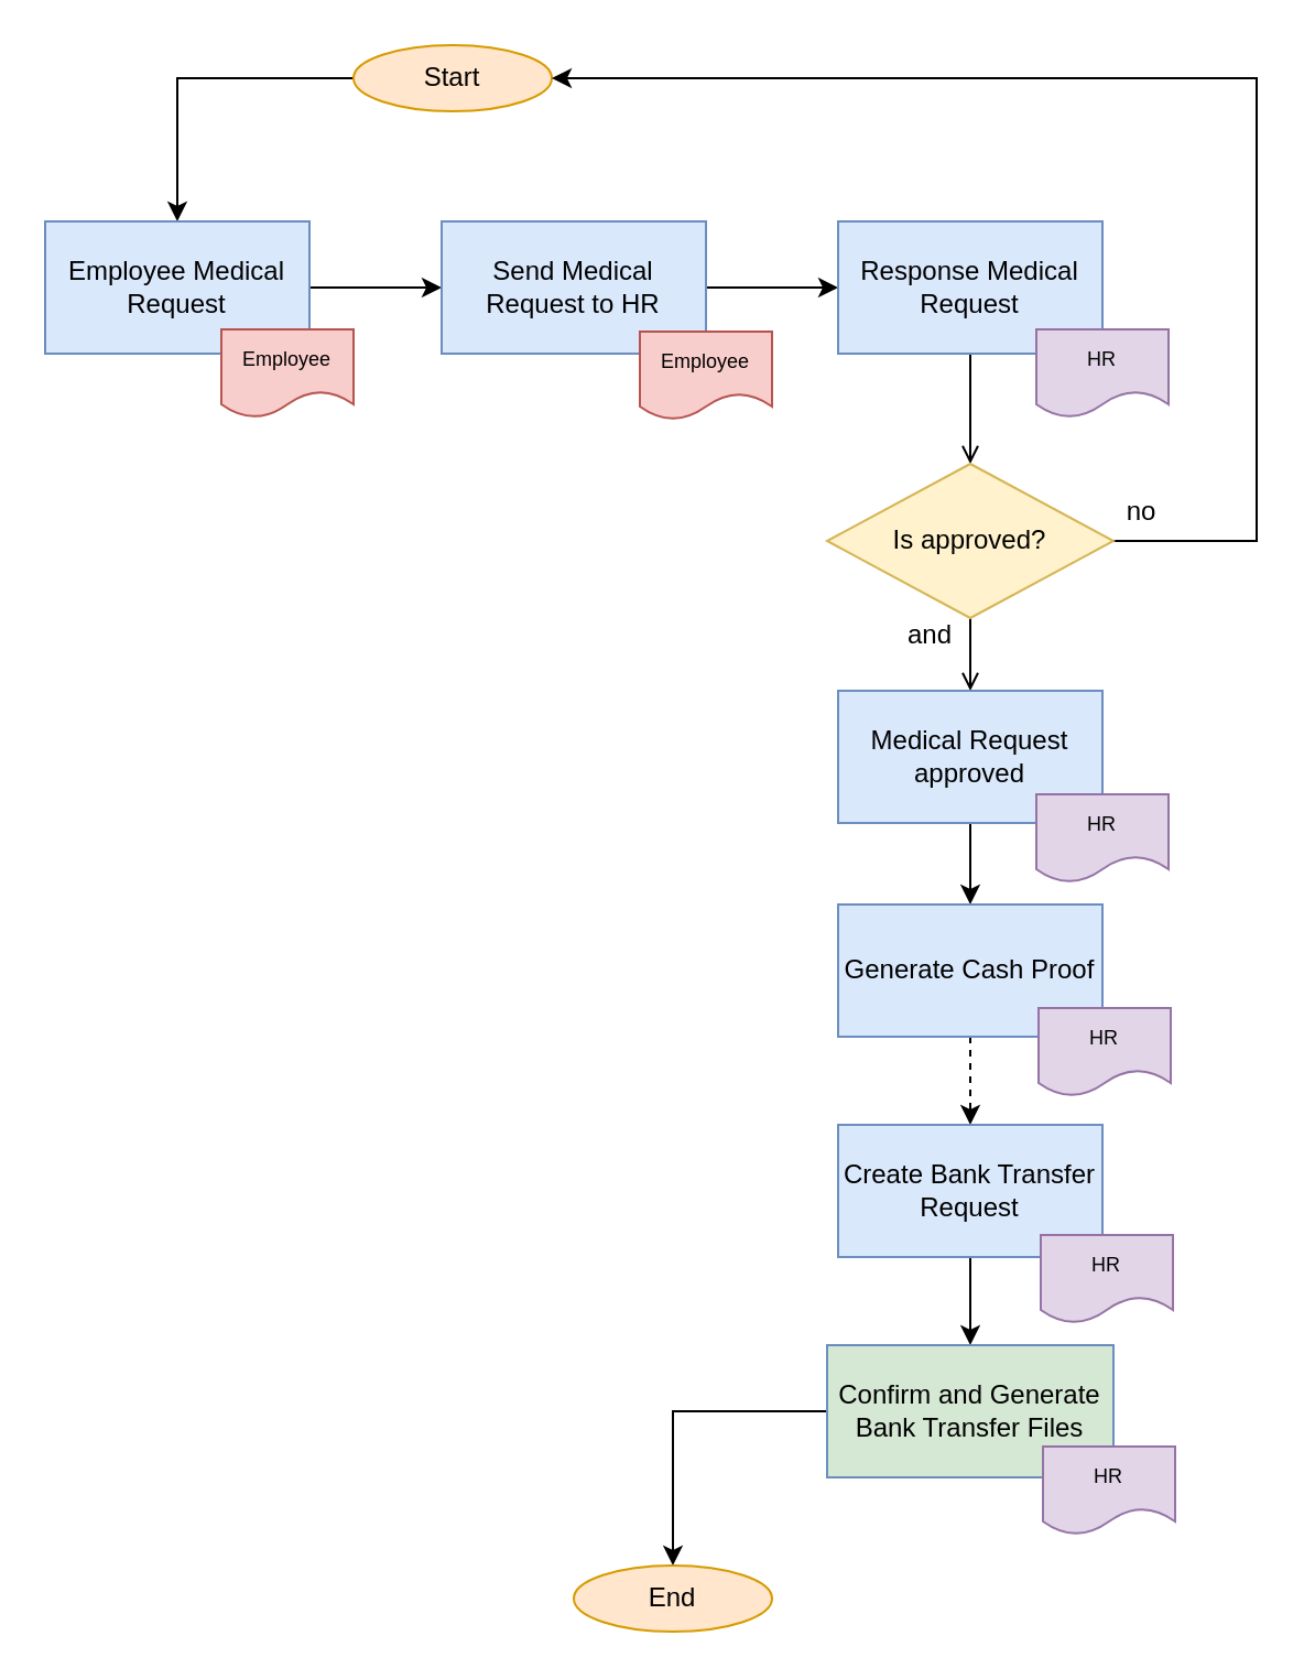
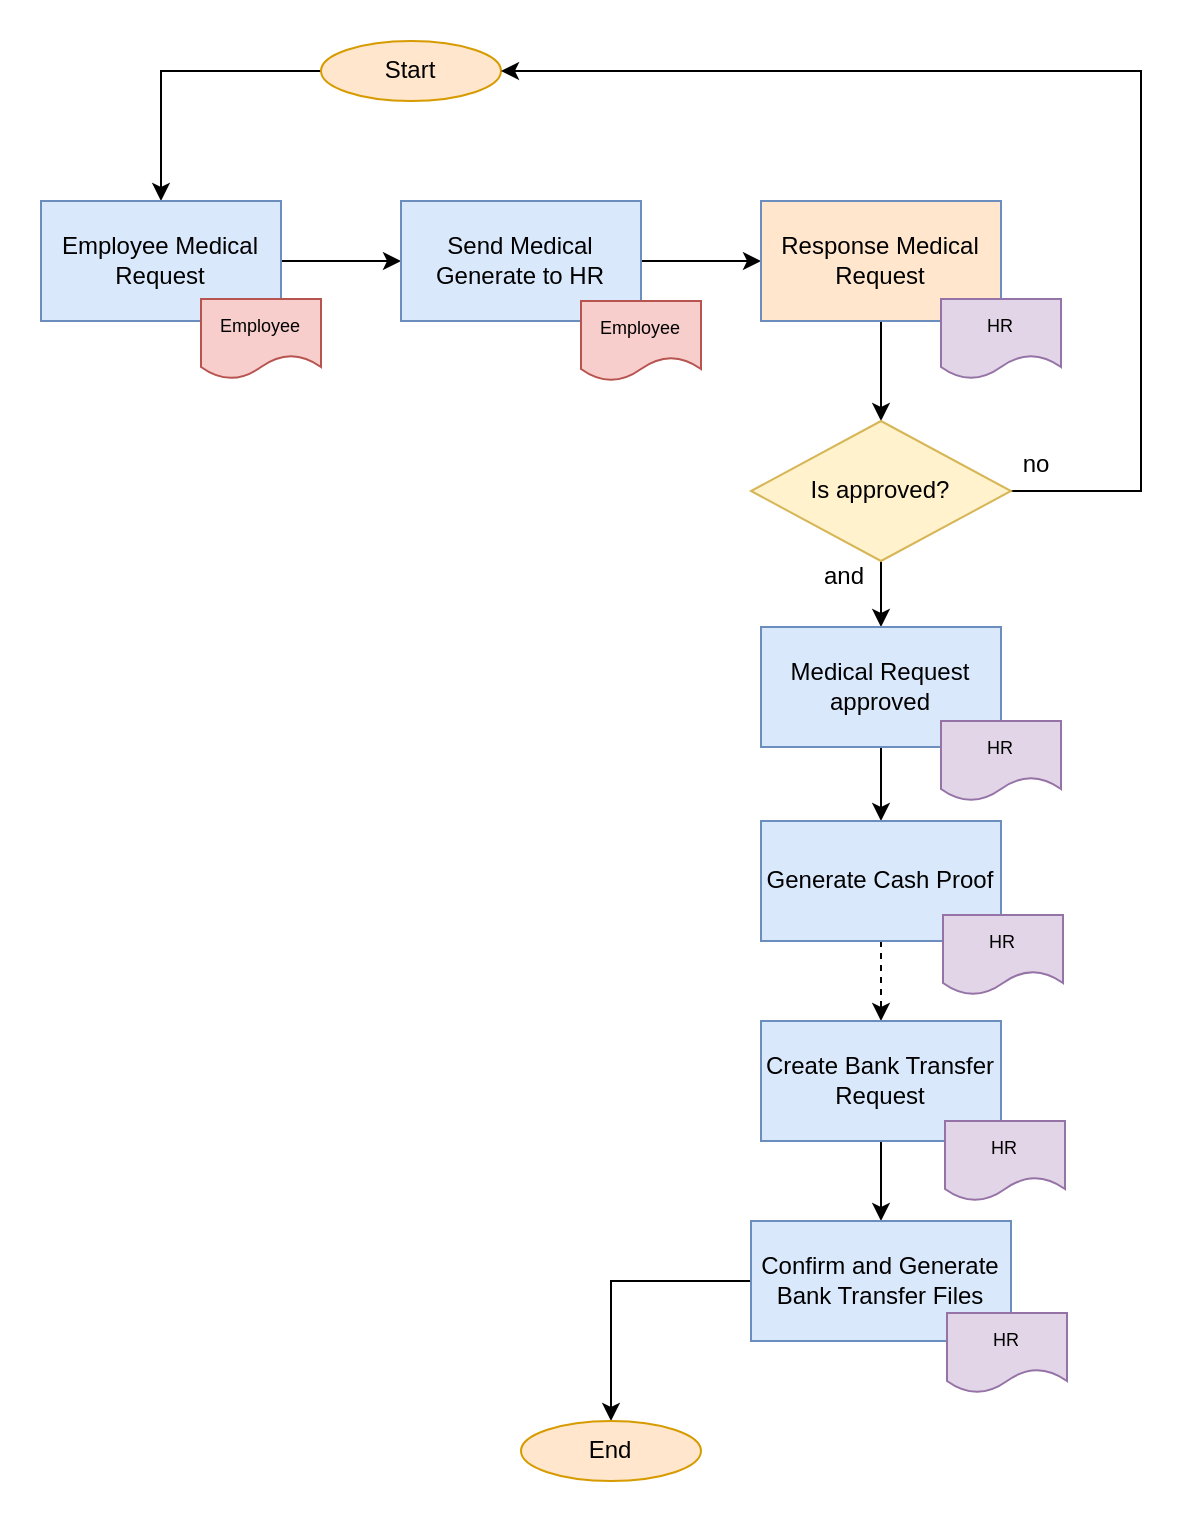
- <mxCell id="7" value="Send Medical Request to HR" style="rounded=0;whiteSpace=wrap;html=1;fillColor=#dae8fc;strokeColor=#6c8ebf;" vertex="1" parent="1"><mxGeometry x="200" y="100" width="120" height="60" as="geometry" /></mxCell>
+ <mxCell id="7" value="Send Medical Generate to HR" style="rounded=0;whiteSpace=wrap;html=1;fillColor=#dae8fc;strokeColor=#6c8ebf;" vertex="1" parent="1"><mxGeometry x="200" y="100" width="120" height="60" as="geometry" /></mxCell>
- <mxCell id="9" value="Response Medical Request" style="rounded=0;whiteSpace=wrap;html=1;fillColor=#dae8fc;strokeColor=#6c8ebf;" vertex="1" parent="1"><mxGeometry x="380" y="100" width="120" height="60" as="geometry" /></mxCell>
+ <mxCell id="9" value="Response Medical Request" style="rounded=0;whiteSpace=wrap;html=1;fillColor=#ffe6cc;strokeColor=#6c8ebf;" vertex="1" parent="1"><mxGeometry x="380" y="100" width="120" height="60" as="geometry" /></mxCell>
- <mxCell id="8" value="" style="edgeStyle=orthogonalEdgeStyle;rounded=0;orthogonalLoop=1;jettySize=auto;html=1;fontSize=9;endArrow=open;" edge="1" parent="1" source="9" target="15"><mxGeometry relative="1" as="geometry" /></mxCell>
+ <mxCell id="8" value="" style="edgeStyle=orthogonalEdgeStyle;rounded=0;orthogonalLoop=1;jettySize=auto;html=1;fontSize=9;" edge="1" parent="1" source="9" target="15"><mxGeometry relative="1" as="geometry" /></mxCell>
- <mxCell id="13" value="" style="edgeStyle=orthogonalEdgeStyle;rounded=0;orthogonalLoop=1;jettySize=auto;html=1;fontSize=12;endArrow=open;" edge="1" parent="1" source="15" target="17"><mxGeometry relative="1" as="geometry" /></mxCell>
+ <mxCell id="13" value="" style="edgeStyle=orthogonalEdgeStyle;rounded=0;orthogonalLoop=1;jettySize=auto;html=1;fontSize=12;" edge="1" parent="1" source="15" target="17"><mxGeometry relative="1" as="geometry" /></mxCell>
- <mxCell id="27" value="Confirm and Generate Bank Transfer Files" style="whiteSpace=wrap;html=1;fontSize=12;rounded=0;fillColor=#d5e8d4;strokeColor=#6c8ebf;" vertex="1" parent="1"><mxGeometry x="375" y="610" width="130" height="60" as="geometry" /></mxCell>
+ <mxCell id="27" value="Confirm and Generate Bank Transfer Files" style="whiteSpace=wrap;html=1;fontSize=12;rounded=0;fillColor=#dae8fc;strokeColor=#6c8ebf;" vertex="1" parent="1"><mxGeometry x="375" y="610" width="130" height="60" as="geometry" /></mxCell>
